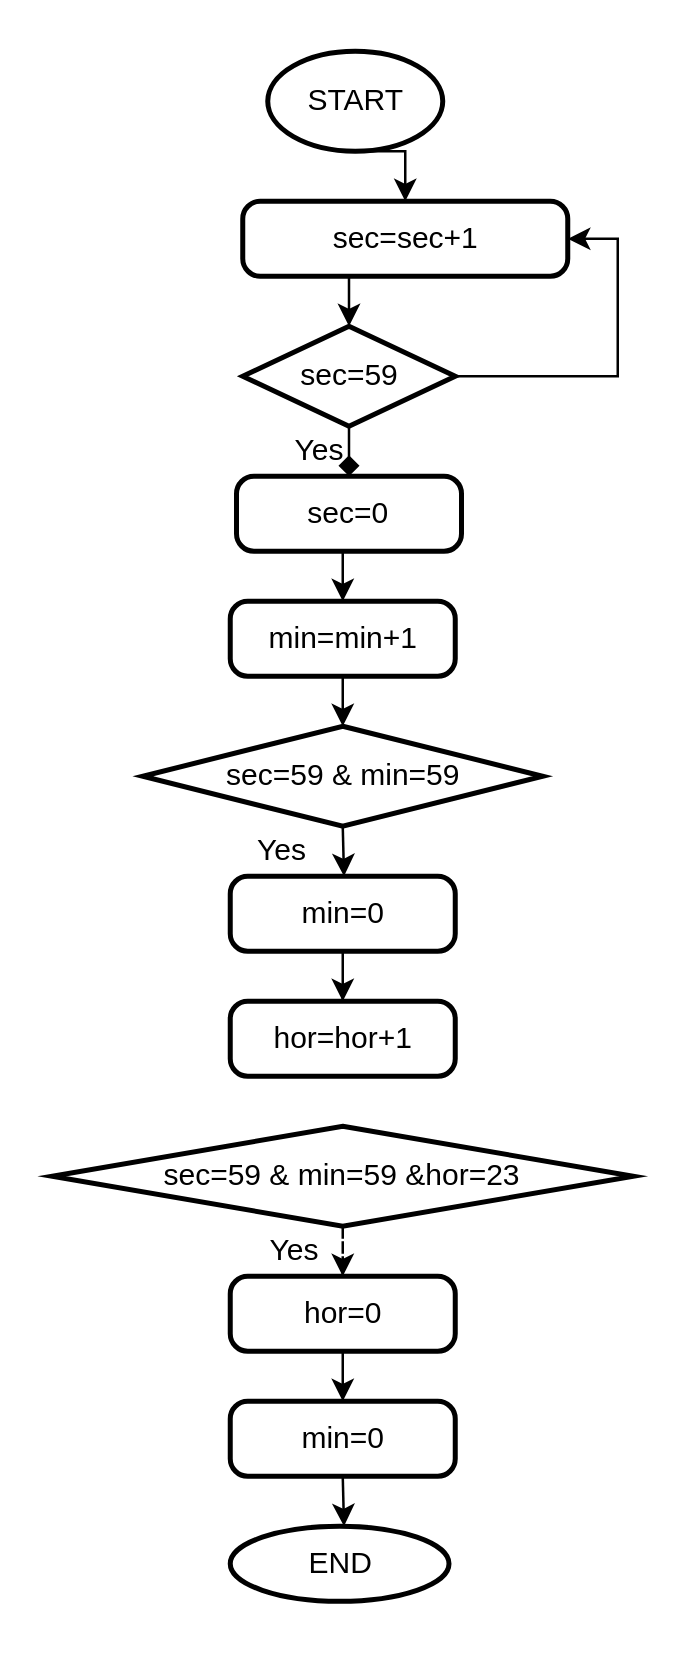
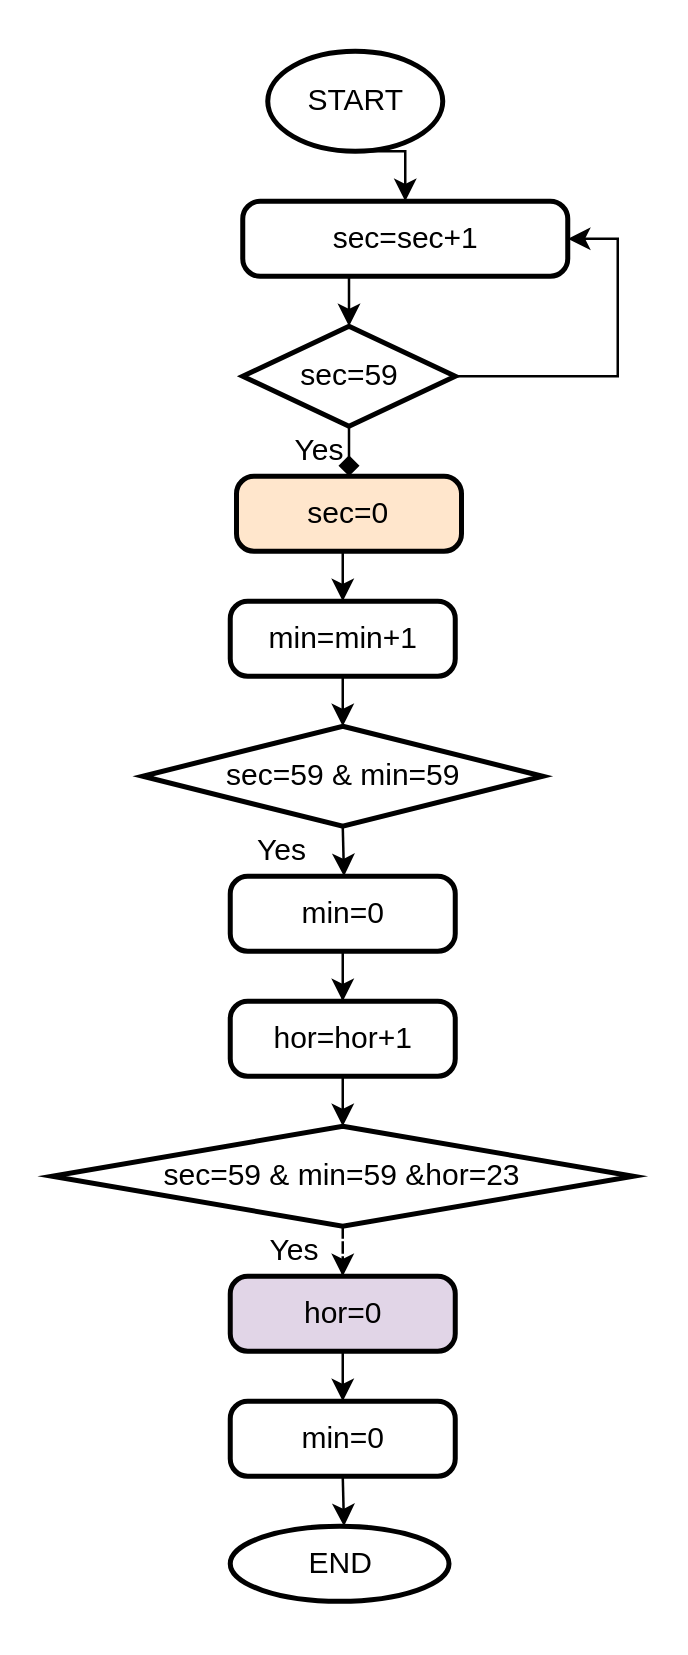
- <mxCell id="11" value="sec=0" style="rounded=1;whiteSpace=wrap;html=1;absoluteArcSize=1;arcSize=14;strokeWidth=2;" vertex="1" parent="1"><mxGeometry x="94" y="190" width="90" height="30" as="geometry" /></mxCell>
+ <mxCell id="11" value="sec=0" style="rounded=1;whiteSpace=wrap;html=1;absoluteArcSize=1;arcSize=14;strokeWidth=2;fillColor=#ffe6cc;" vertex="1" parent="1"><mxGeometry x="94" y="190" width="90" height="30" as="geometry" /></mxCell>
+ <mxCell id="18" style="edgeStyle=orthogonalEdgeStyle;rounded=0;orthogonalLoop=1;jettySize=auto;html=1;exitX=0.5;exitY=1;exitDx=0;exitDy=0;entryX=0.5;entryY=0;entryDx=0;entryDy=0;entryPerimeter=0;" edge="1" parent="1" source="19" target="21"><mxGeometry relative="1" as="geometry" /></mxCell>
- <mxCell id="23" value="hor=0" style="rounded=1;whiteSpace=wrap;html=1;absoluteArcSize=1;arcSize=14;strokeWidth=2;" vertex="1" parent="1"><mxGeometry x="91.5" y="510" width="90" height="30" as="geometry" /></mxCell>
+ <mxCell id="23" value="hor=0" style="rounded=1;whiteSpace=wrap;html=1;absoluteArcSize=1;arcSize=14;strokeWidth=2;fillColor=#e1d5e7;" vertex="1" parent="1"><mxGeometry x="91.5" y="510" width="90" height="30" as="geometry" /></mxCell>
